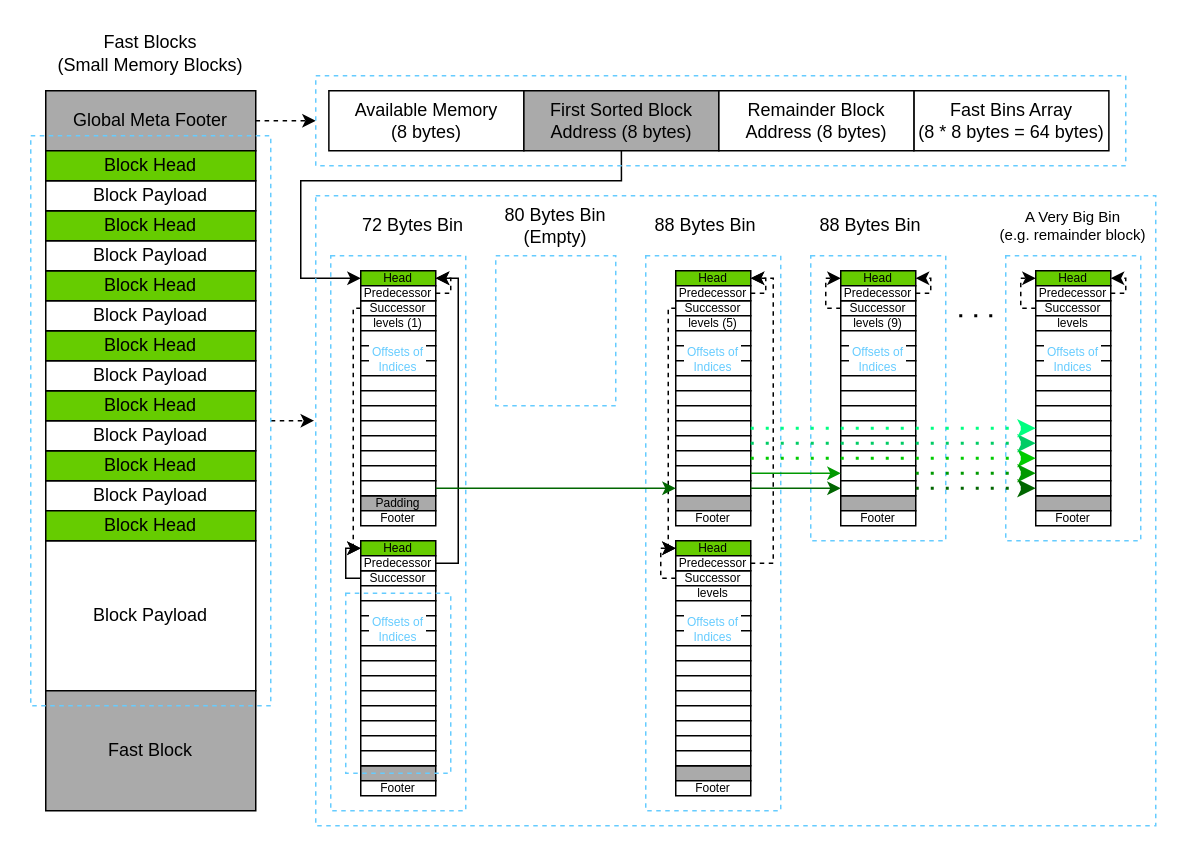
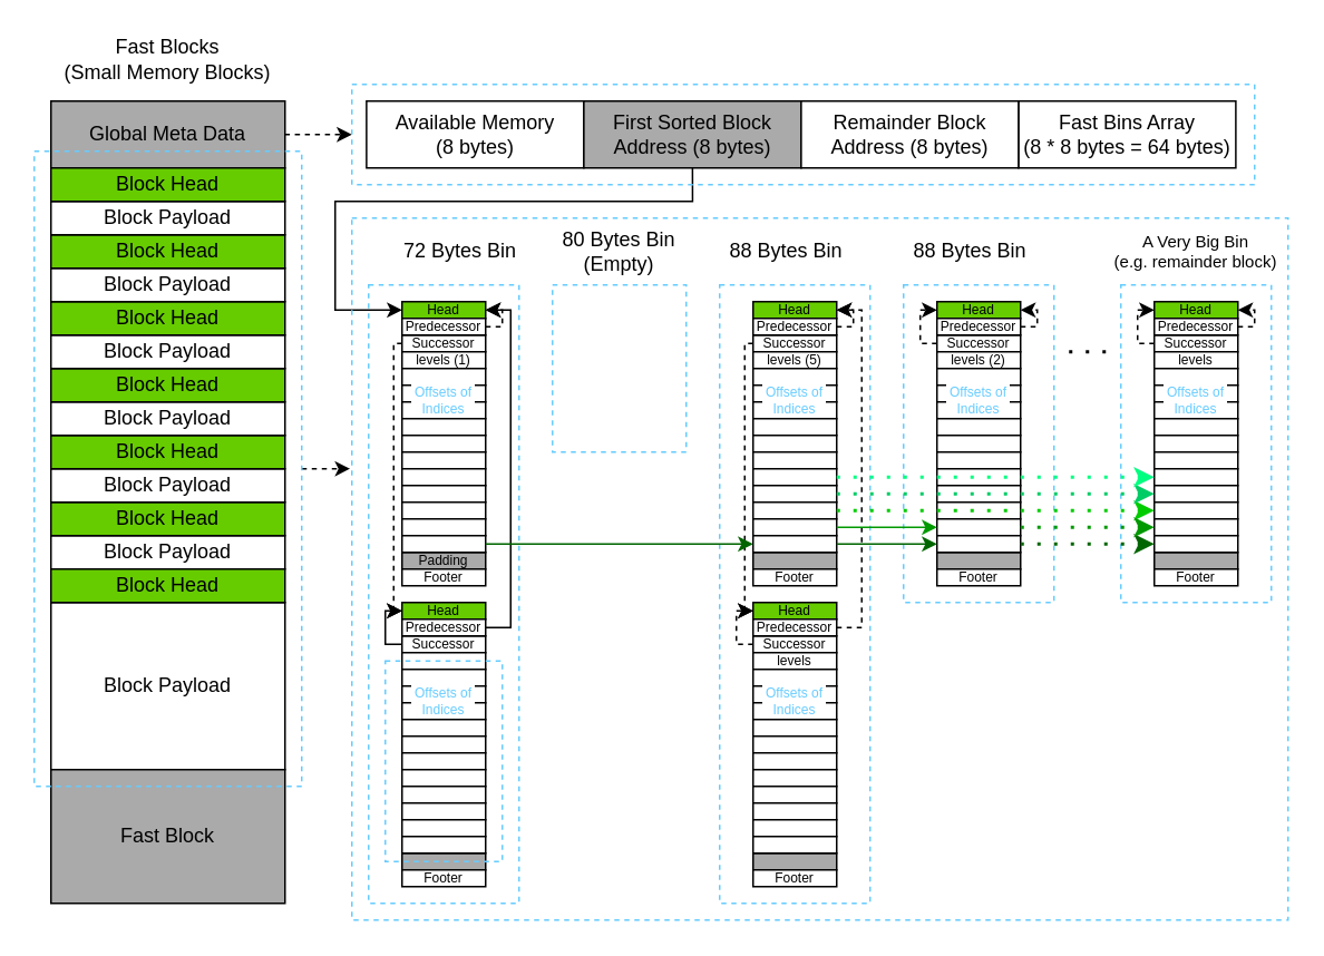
- <mxCell id="6" value="Global Meta Footer" style="rounded=0;whiteSpace=wrap;html=1;fillColor=#aaaaaa;" parent="1" vertex="1"><mxGeometry x="30" y="60" width="140" height="40" as="geometry" /></mxCell>
+ <mxCell id="6" value="Global Meta Data" style="rounded=0;whiteSpace=wrap;html=1;fillColor=#aaaaaa;" parent="1" vertex="1"><mxGeometry x="30" y="60" width="140" height="40" as="geometry" /></mxCell>
- <mxCell id="75" value="levels (9)" style="rounded=0;whiteSpace=wrap;html=1;container=0;fontSize=8;" parent="70" vertex="1"><mxGeometry y="30" width="50" height="10" as="geometry" /></mxCell>
+ <mxCell id="75" value="levels (2)" style="rounded=0;whiteSpace=wrap;html=1;container=0;fontSize=8;" parent="70" vertex="1"><mxGeometry y="30" width="50" height="10" as="geometry" /></mxCell>
